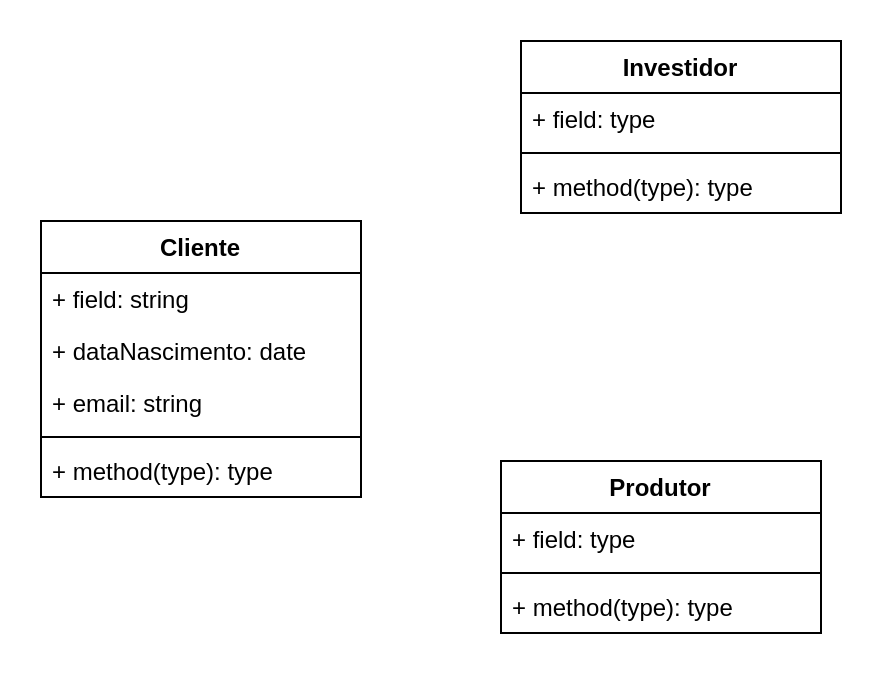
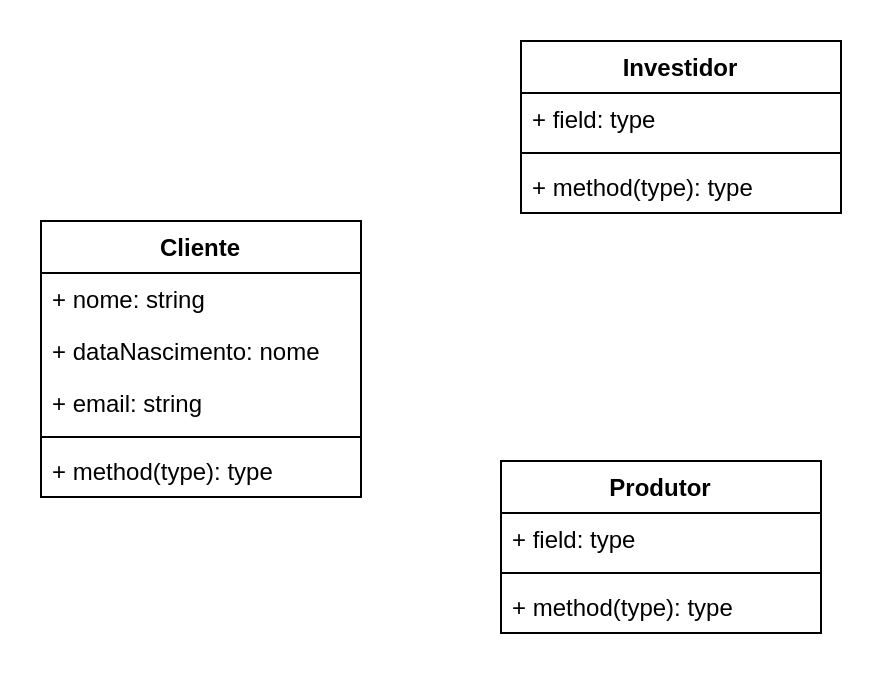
- <mxCell id="3" value="+ field: string" style="text;strokeColor=none;fillColor=none;align=left;verticalAlign=top;spacingLeft=4;spacingRight=4;overflow=hidden;rotatable=0;points=[[0,0.5],[1,0.5]];portConstraint=eastwest;whiteSpace=wrap;html=1;" parent="2" vertex="1"><mxGeometry y="26" width="160" height="26" as="geometry" /></mxCell>
+ <mxCell id="3" value="+ nome: string" style="text;strokeColor=none;fillColor=none;align=left;verticalAlign=top;spacingLeft=4;spacingRight=4;overflow=hidden;rotatable=0;points=[[0,0.5],[1,0.5]];portConstraint=eastwest;whiteSpace=wrap;html=1;" parent="2" vertex="1"><mxGeometry y="26" width="160" height="26" as="geometry" /></mxCell>
- <mxCell id="4" value="+ dataNascimento: date" style="text;strokeColor=none;fillColor=none;align=left;verticalAlign=top;spacingLeft=4;spacingRight=4;overflow=hidden;rotatable=0;points=[[0,0.5],[1,0.5]];portConstraint=eastwest;whiteSpace=wrap;html=1;" parent="2" vertex="1"><mxGeometry y="52" width="160" height="26" as="geometry" /></mxCell>
+ <mxCell id="4" value="+ dataNascimento: nome" style="text;strokeColor=none;fillColor=none;align=left;verticalAlign=top;spacingLeft=4;spacingRight=4;overflow=hidden;rotatable=0;points=[[0,0.5],[1,0.5]];portConstraint=eastwest;whiteSpace=wrap;html=1;" parent="2" vertex="1"><mxGeometry y="52" width="160" height="26" as="geometry" /></mxCell>
